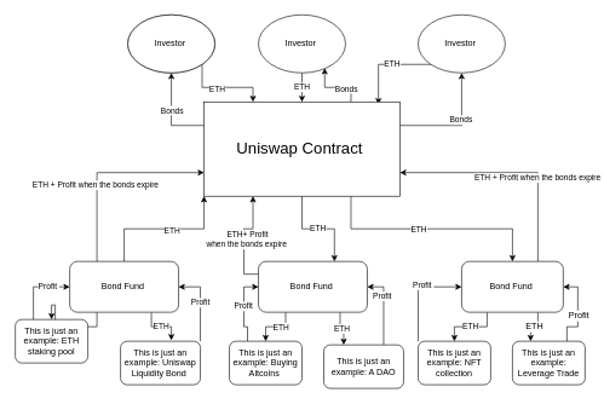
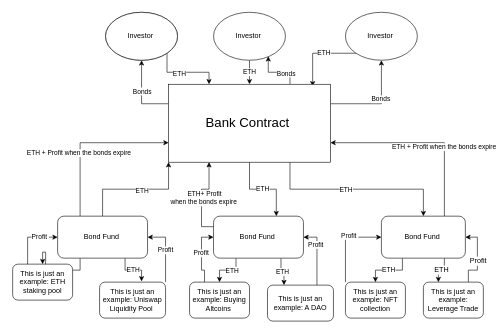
- <mxCell id="20" value="&lt;font style=&quot;font-size: 22px;&quot;&gt;Uniswap Contract&amp;nbsp;&lt;/font&gt;" style="rounded=0;whiteSpace=wrap;html=1;" vertex="1" parent="1"><mxGeometry x="280" y="140" width="270" height="130" as="geometry" /></mxCell>
+ <mxCell id="20" value="&lt;font style=&quot;font-size: 22px;&quot;&gt;Bank Contract&amp;nbsp;&lt;/font&gt;" style="rounded=0;whiteSpace=wrap;html=1;" vertex="1" parent="1"><mxGeometry x="280" y="140" width="270" height="130" as="geometry" /></mxCell>
- <mxCell id="46" value="This is just an example: Uniswap Liquidity Bond&amp;nbsp;" style="rounded=1;whiteSpace=wrap;html=1;" vertex="1" parent="1"><mxGeometry x="165" y="470" width="110" height="60" as="geometry" /></mxCell>
+ <mxCell id="46" value="This is just an example: Uniswap Liquidity Pool&amp;nbsp;" style="rounded=1;whiteSpace=wrap;html=1;" vertex="1" parent="1"><mxGeometry x="165" y="470" width="110" height="60" as="geometry" /></mxCell>
